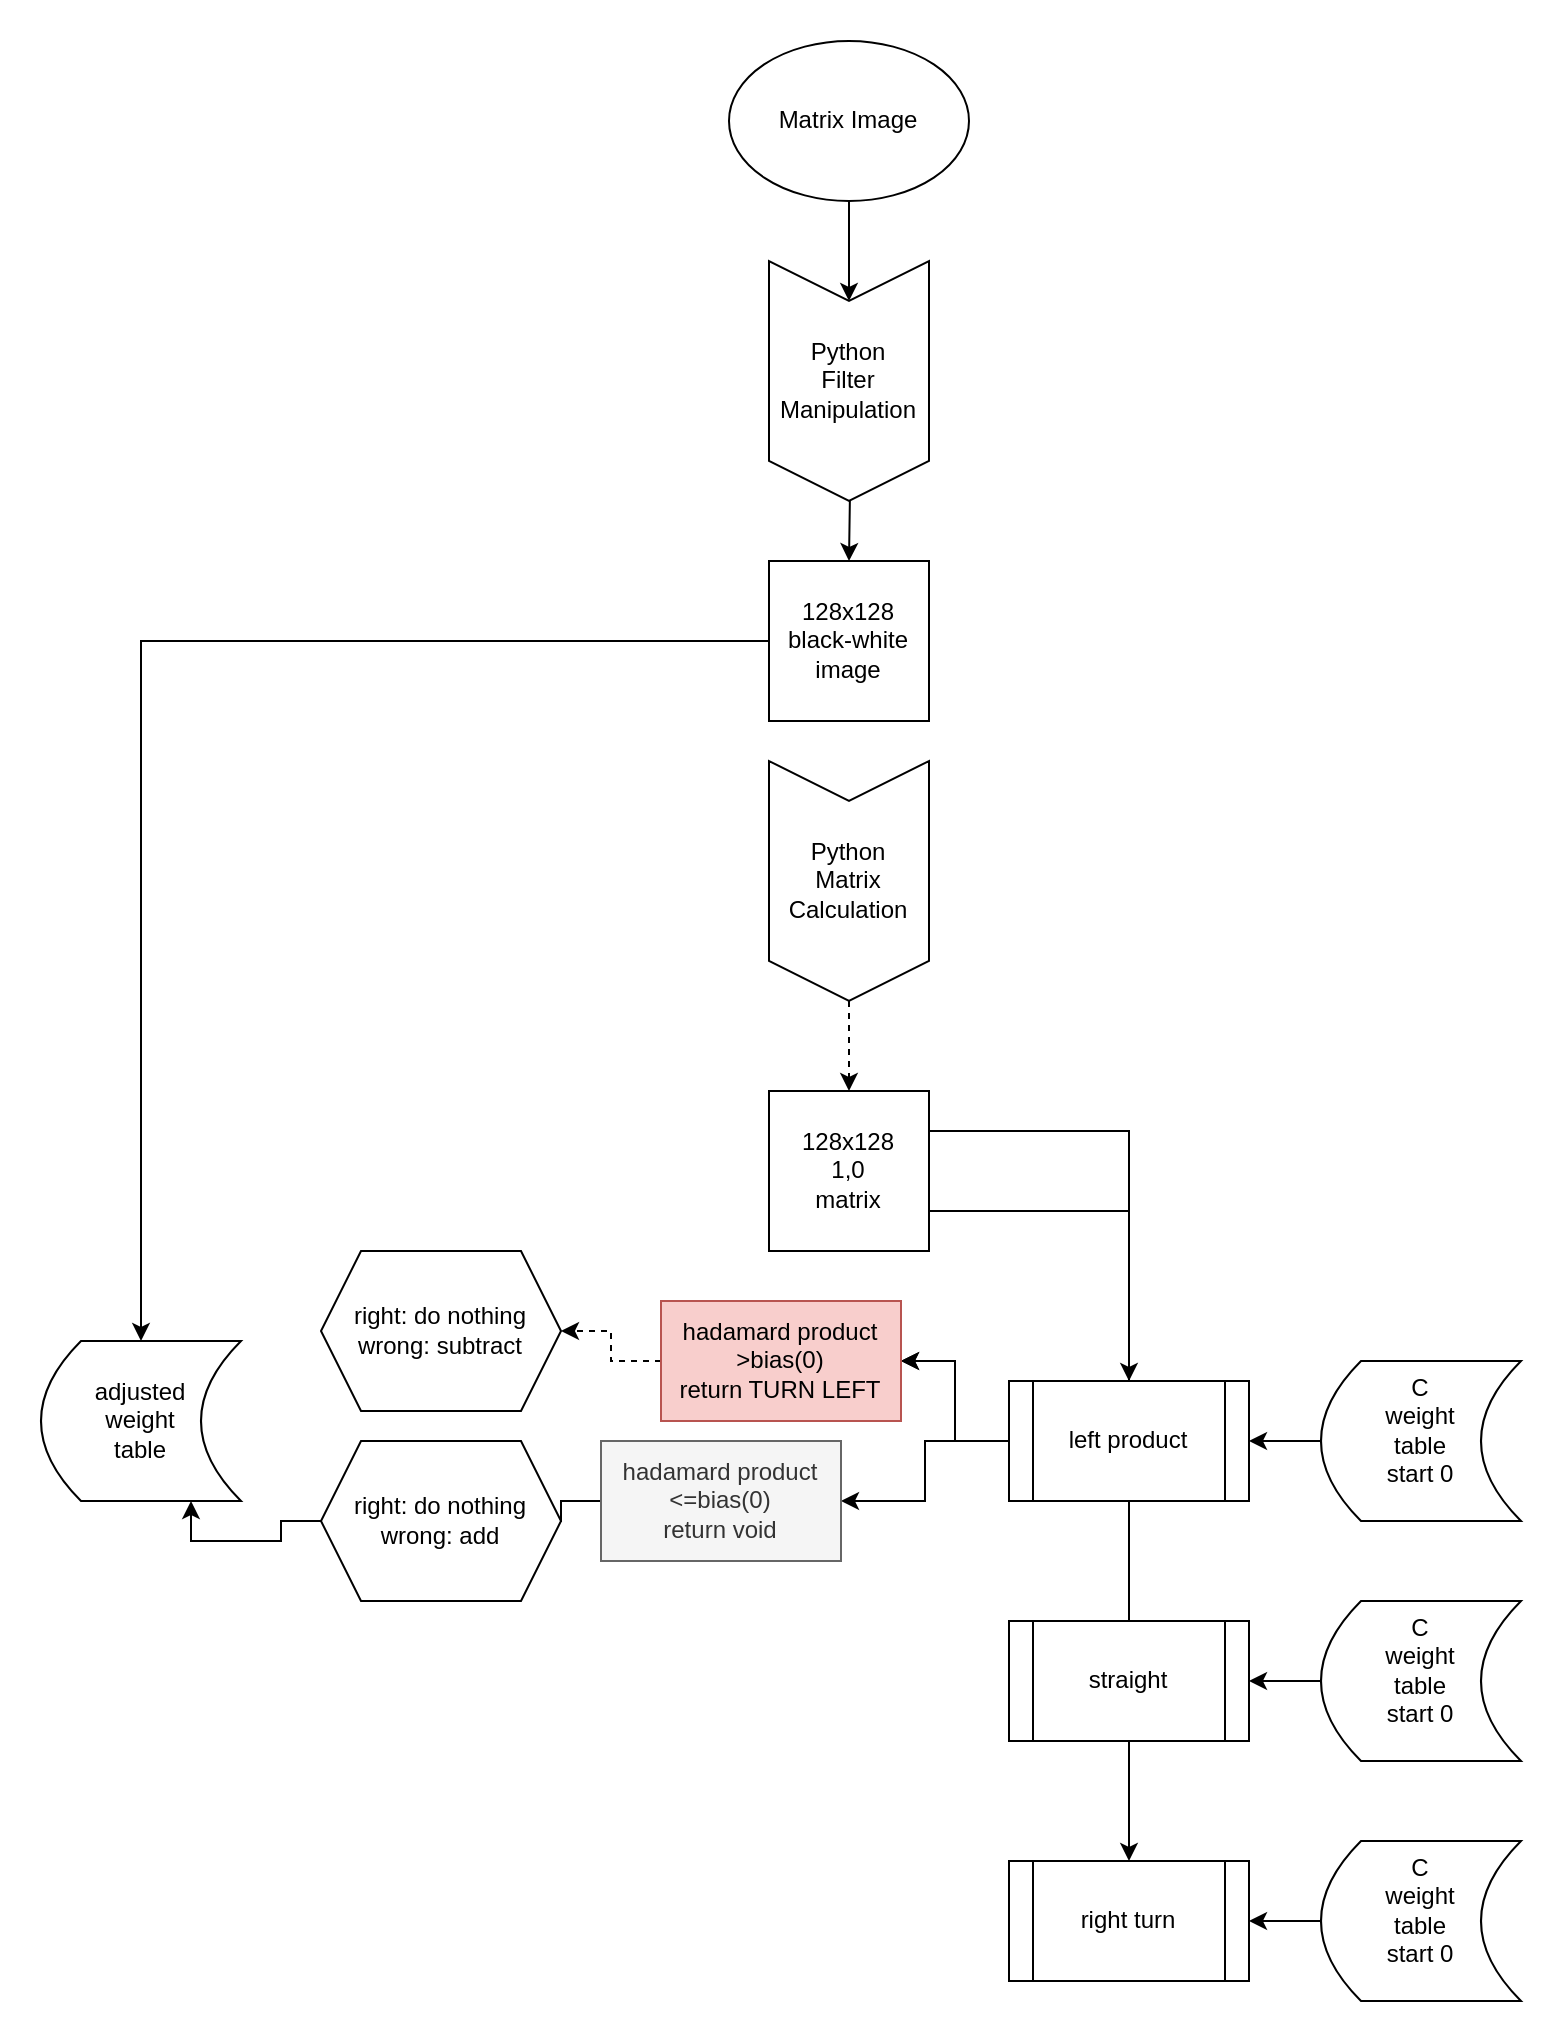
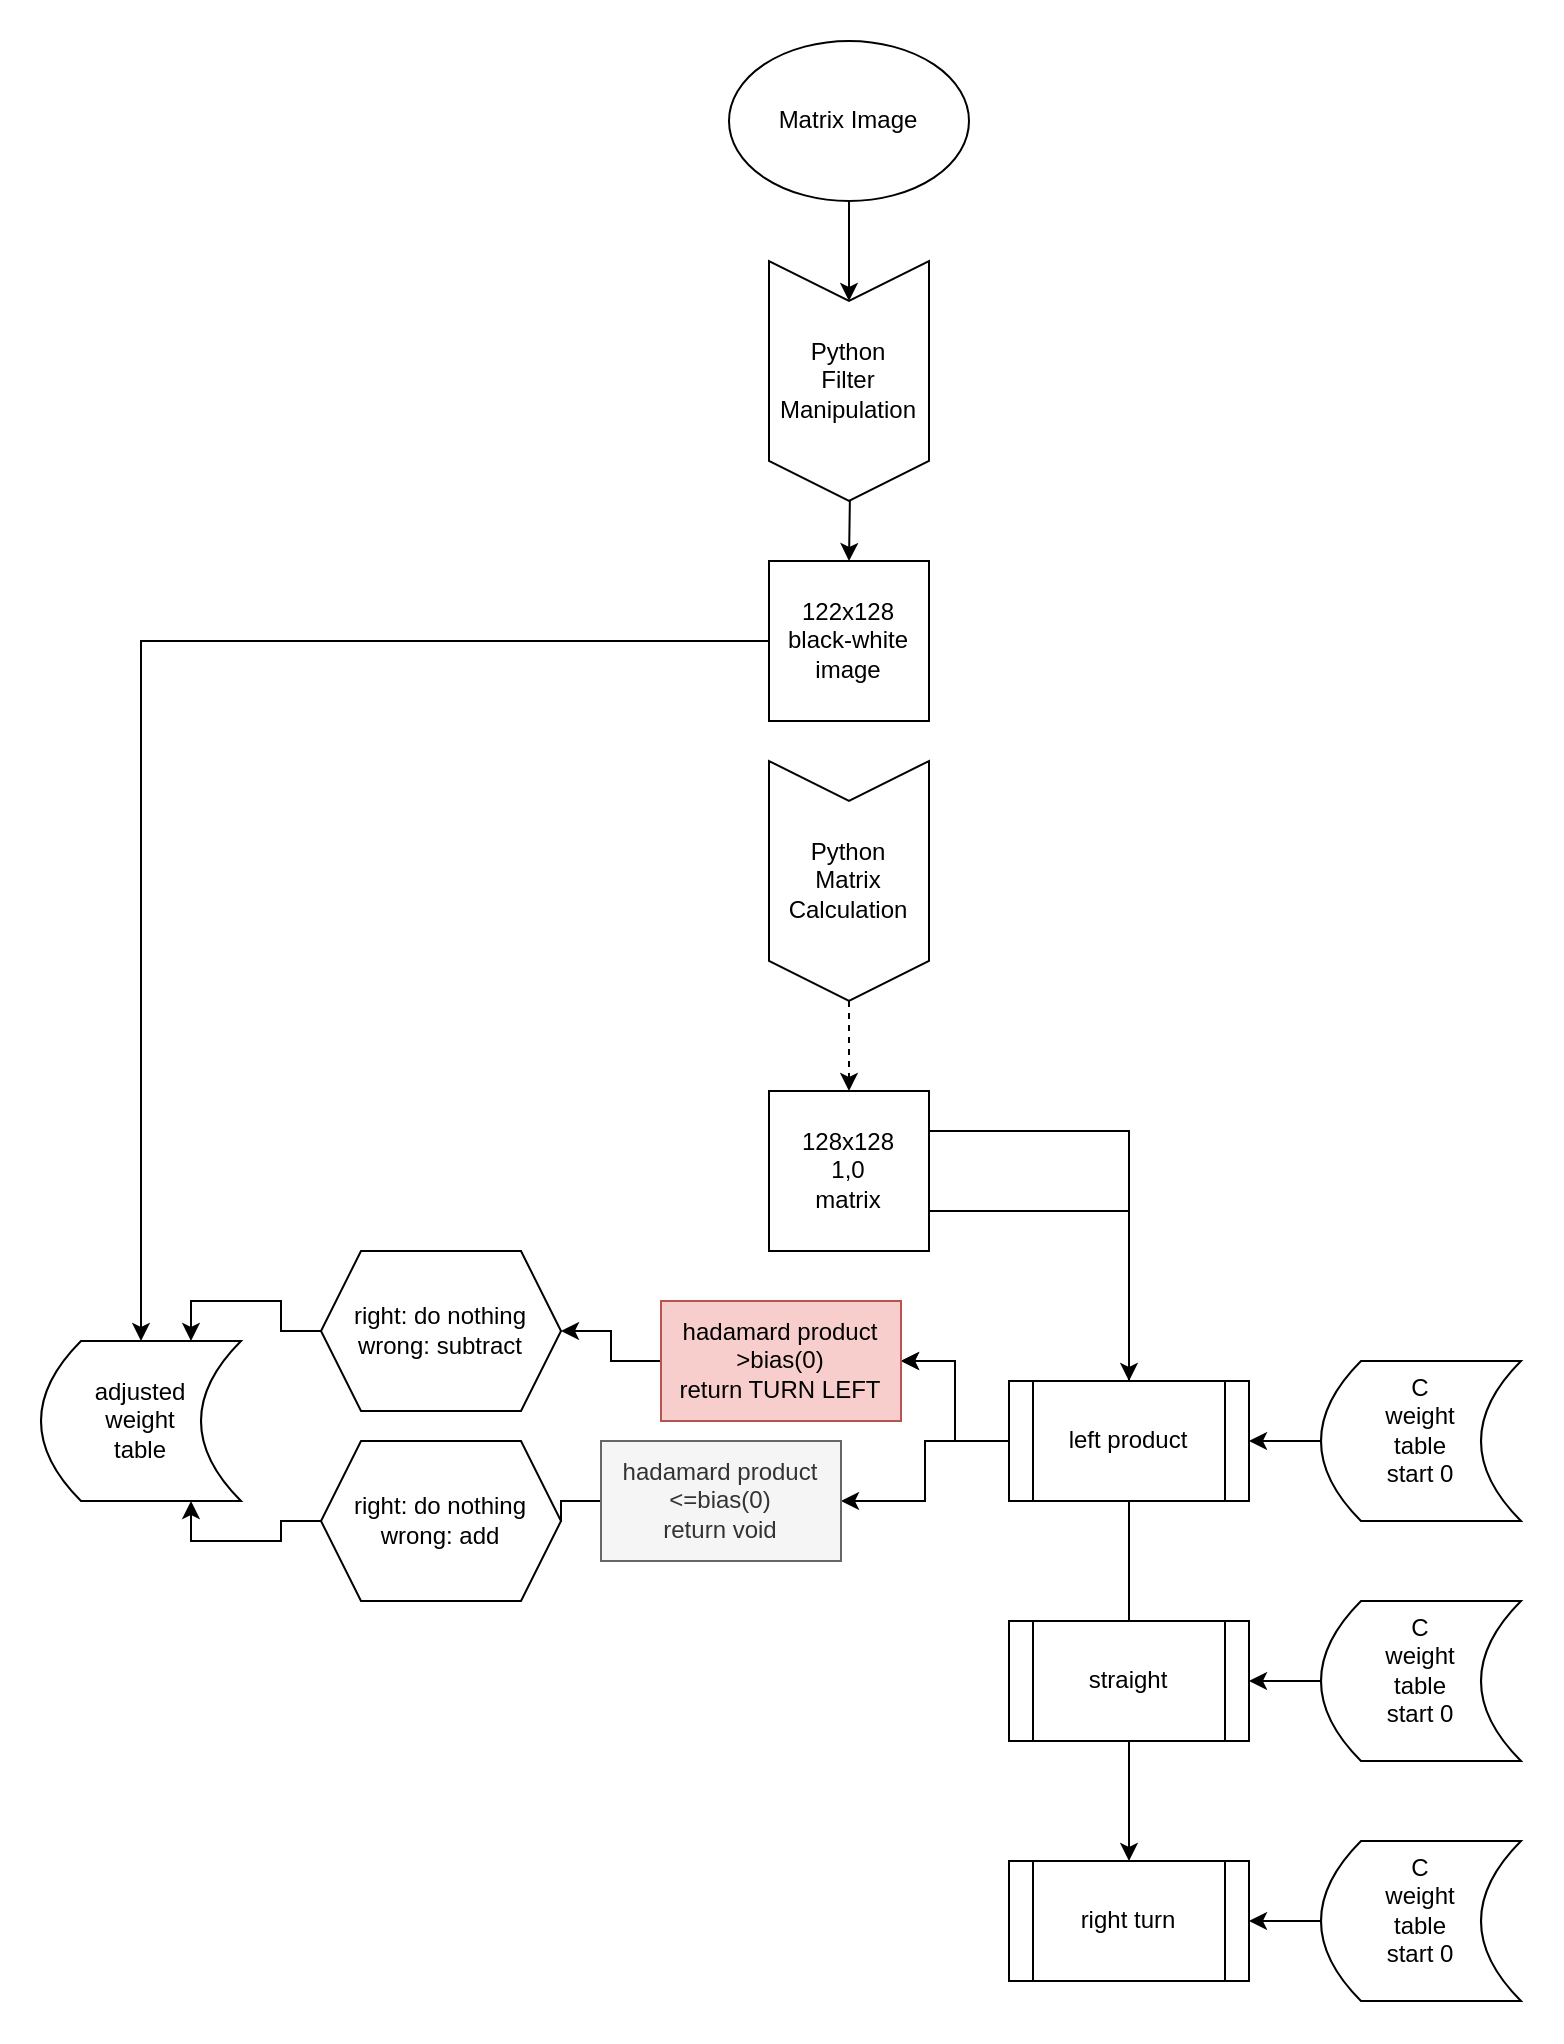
- <mxCell id="6" value="128x128&lt;br&gt;black-white&lt;br&gt;image" style="whiteSpace=wrap;html=1;aspect=fixed;" parent="1" vertex="1"><mxGeometry x="384" y="280" width="80" height="80" as="geometry" /></mxCell>
+ <mxCell id="6" value="122x128&lt;br&gt;black-white&lt;br&gt;image" style="whiteSpace=wrap;html=1;aspect=fixed;" parent="1" vertex="1"><mxGeometry x="384" y="280" width="80" height="80" as="geometry" /></mxCell>
+ <mxCell id="29" style="edgeStyle=orthogonalEdgeStyle;rounded=0;orthogonalLoop=1;jettySize=auto;html=1;exitX=0;exitY=0.5;exitDx=0;exitDy=0;entryX=0.75;entryY=0;entryDx=0;entryDy=0;" parent="1" source="30" target="33" edge="1"><mxGeometry relative="1" as="geometry" /></mxCell>
- <mxCell id="25" value="" style="edgeStyle=orthogonalEdgeStyle;rounded=0;orthogonalLoop=1;jettySize=auto;html=1;dashed=1;" parent="1" source="26" target="30" edge="1"><mxGeometry relative="1" as="geometry" /></mxCell>
+ <mxCell id="25" value="" style="edgeStyle=orthogonalEdgeStyle;rounded=0;orthogonalLoop=1;jettySize=auto;html=1;" parent="1" source="26" target="30" edge="1"><mxGeometry relative="1" as="geometry" /></mxCell>
